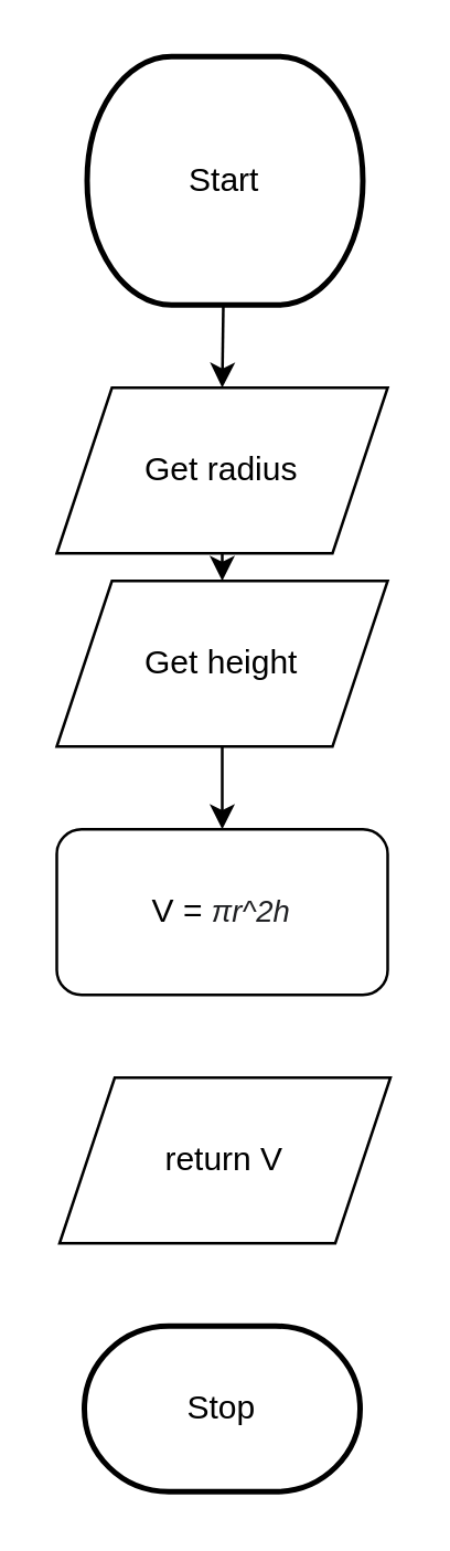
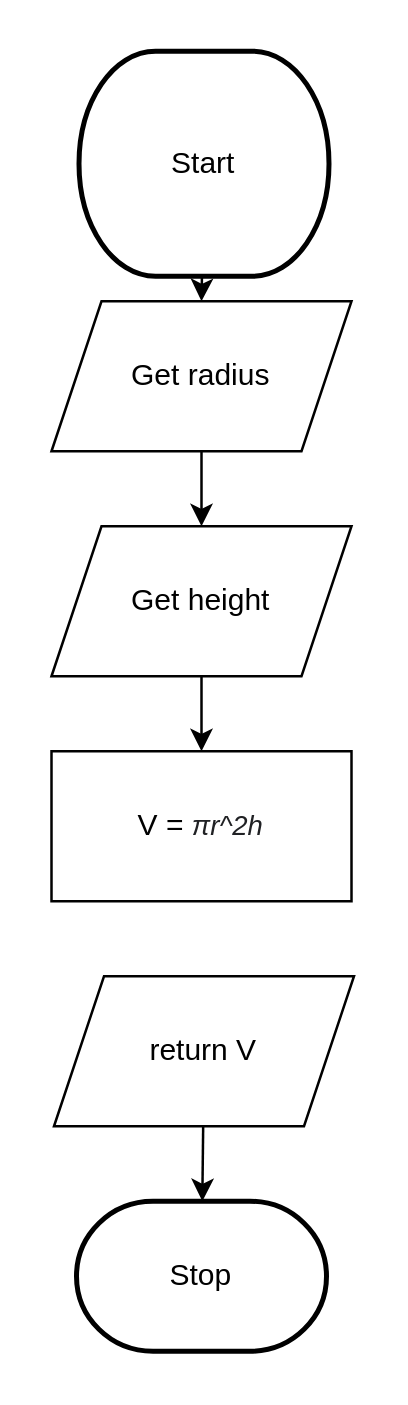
- <mxCell id="8" value="Get radius" style="shape=parallelogram;perimeter=parallelogramPerimeter;whiteSpace=wrap;html=1;fixedSize=1;" parent="1" vertex="1"><mxGeometry x="20" y="140" width="120" height="60" as="geometry" /></mxCell>
+ <mxCell id="8" value="Get radius" style="shape=parallelogram;perimeter=parallelogramPerimeter;whiteSpace=wrap;html=1;fixedSize=1;" parent="1" vertex="1"><mxGeometry x="20" y="120" width="120" height="60" as="geometry" /></mxCell>
- <mxCell id="9" value="V =&amp;nbsp;&lt;span style=&quot;color: rgb(32 , 33 , 36) ; font-style: italic ; background-color: rgb(255 , 255 , 255)&quot;&gt;&lt;font style=&quot;font-size: 11px&quot;&gt;πr^2h&lt;/font&gt;&lt;/span&gt;" style="rounded=1;whiteSpace=wrap;html=1;" parent="1" vertex="1"><mxGeometry x="20" y="300" width="120" height="60" as="geometry" /></mxCell>
+ <mxCell id="9" value="V =&amp;nbsp;&lt;span style=&quot;color: rgb(32 , 33 , 36) ; font-style: italic ; background-color: rgb(255 , 255 , 255)&quot;&gt;&lt;font style=&quot;font-size: 11px&quot;&gt;πr^2h&lt;/font&gt;&lt;/span&gt;" style="whiteSpace=wrap;html=1;rounded=0;" parent="1" vertex="1"><mxGeometry x="20" y="300" width="120" height="60" as="geometry" /></mxCell>
+ <mxCell id="5" value="" style="edgeStyle=none;html=1;startArrow=none;" parent="1" source="6" target="4" edge="1"><mxGeometry relative="1" as="geometry" /></mxCell>
